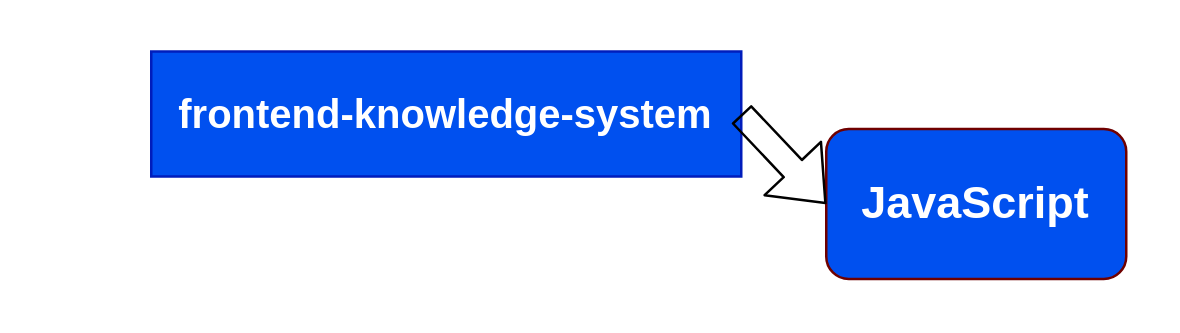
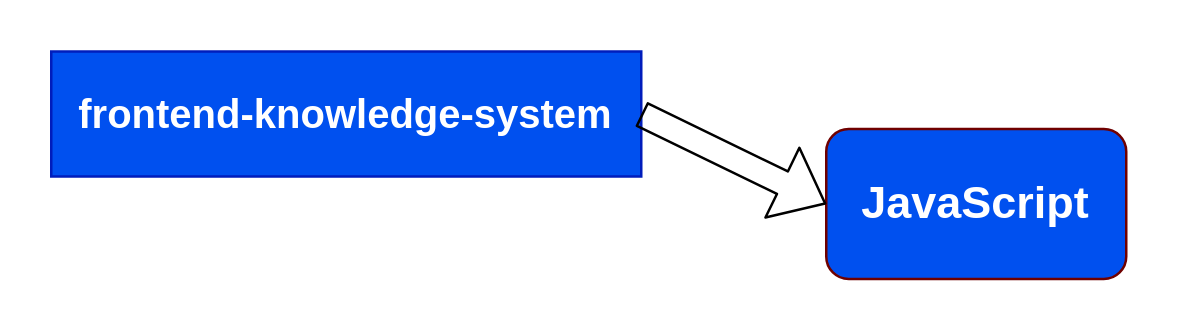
- <mxCell id="2" value="frontend-knowledge-system" style="rounded=0;whiteSpace=wrap;html=1;fillColor=#0050ef;strokeColor=#001DBC;fontColor=#ffffff;fontSize=16;fontStyle=1" vertex="1" parent="1"><mxGeometry x="60" y="20" width="236" height="50" as="geometry" /></mxCell>
+ <mxCell id="2" value="frontend-knowledge-system" style="rounded=0;whiteSpace=wrap;html=1;fillColor=#0050ef;strokeColor=#001DBC;fontColor=#ffffff;fontSize=16;fontStyle=1" vertex="1" parent="1"><mxGeometry x="20" y="20" width="236" height="50" as="geometry" /></mxCell>
